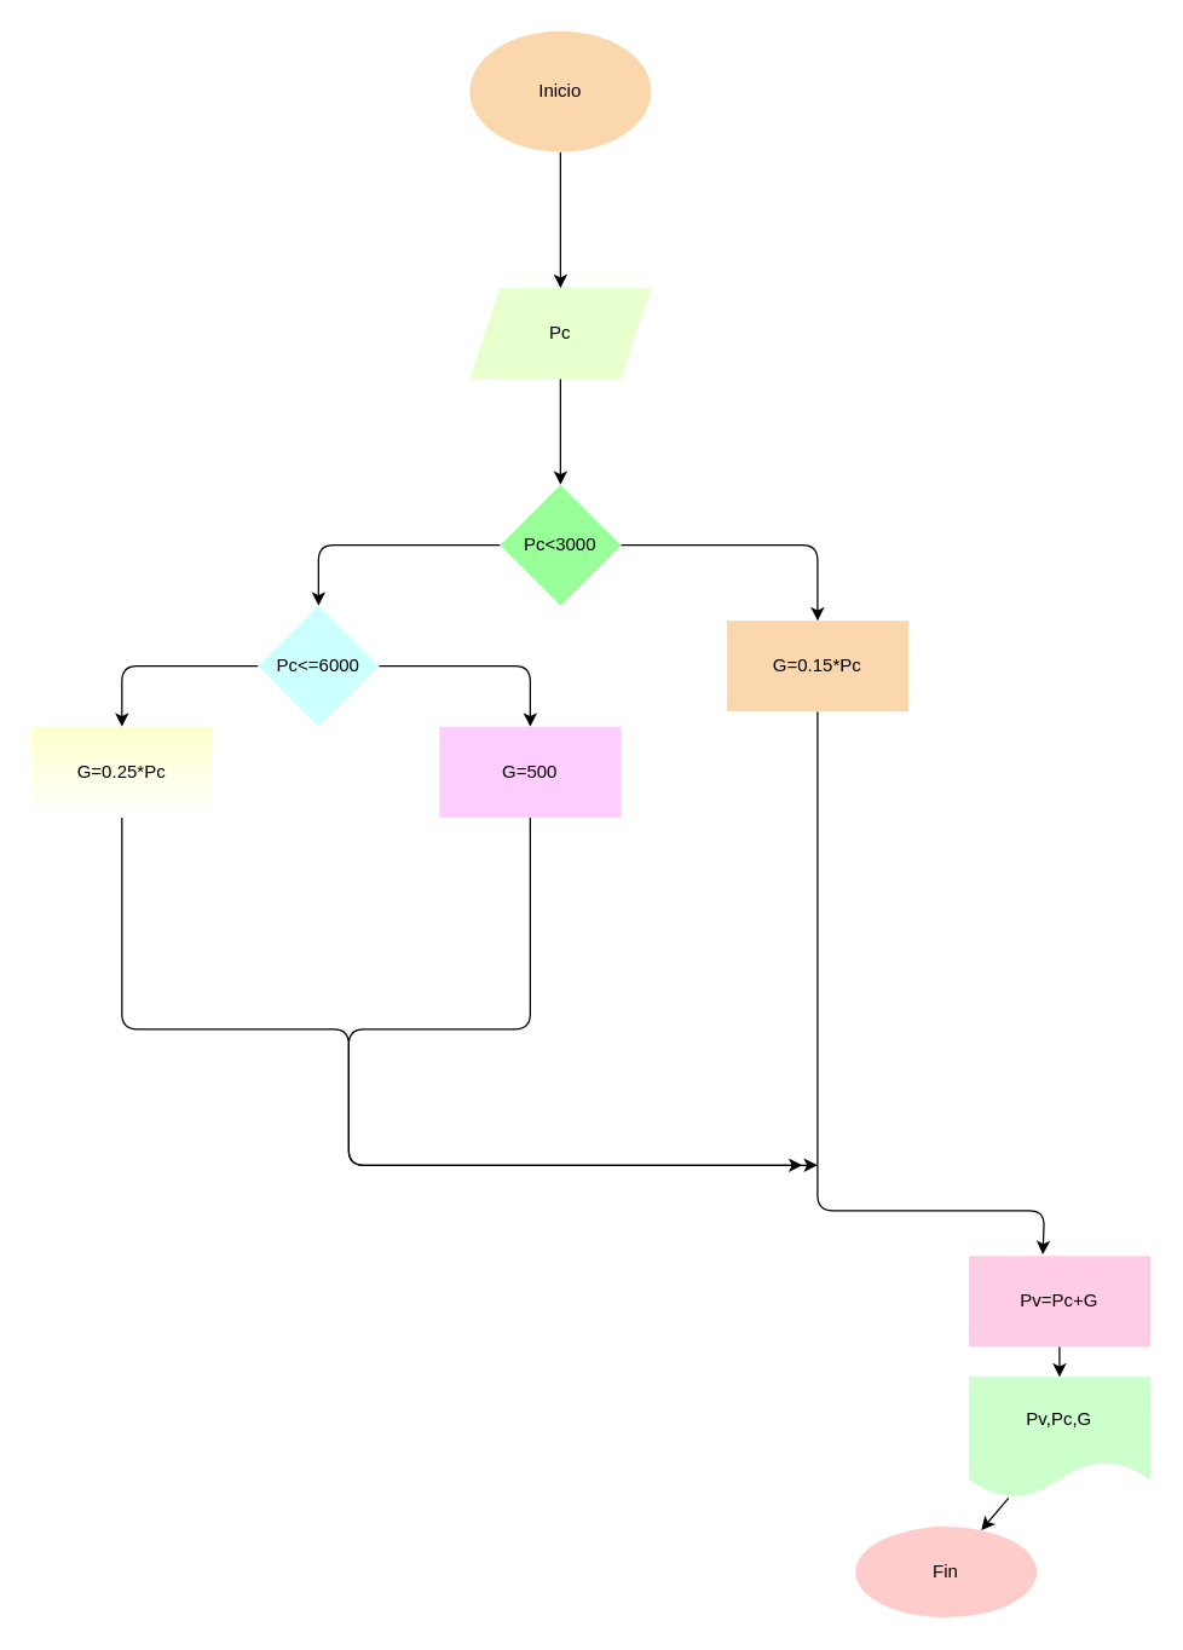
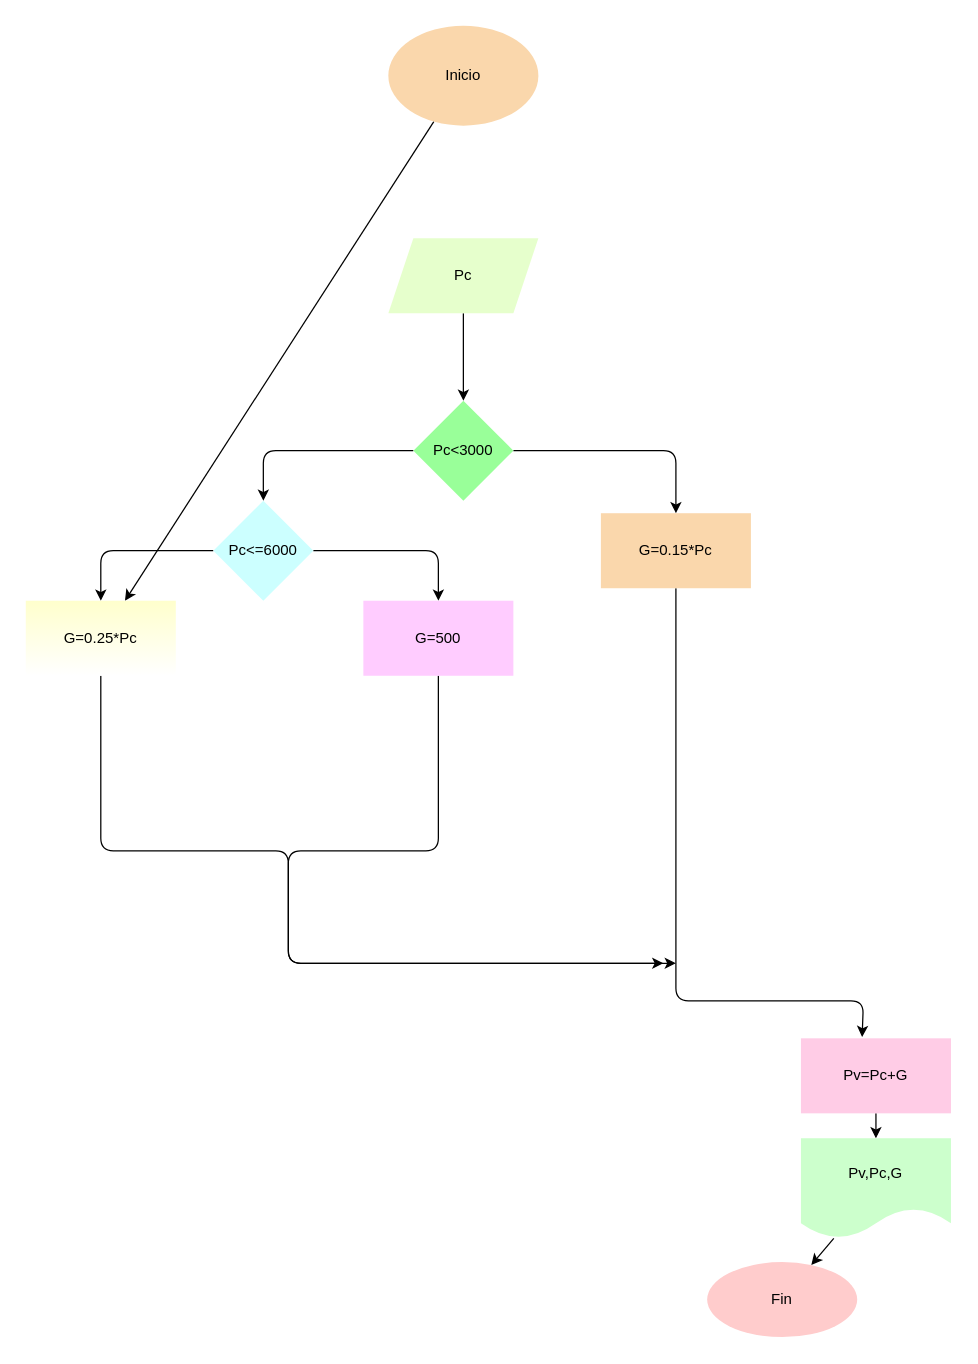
- <mxCell id="2" value="" style="edgeStyle=none;html=1;" parent="1" source="3" target="5" edge="1"><mxGeometry relative="1" as="geometry" /></mxCell>
+ <mxCell id="2" value="" style="edgeStyle=none;html=1;" parent="1" source="3" target="17" edge="1"><mxGeometry relative="1" as="geometry" /></mxCell>
